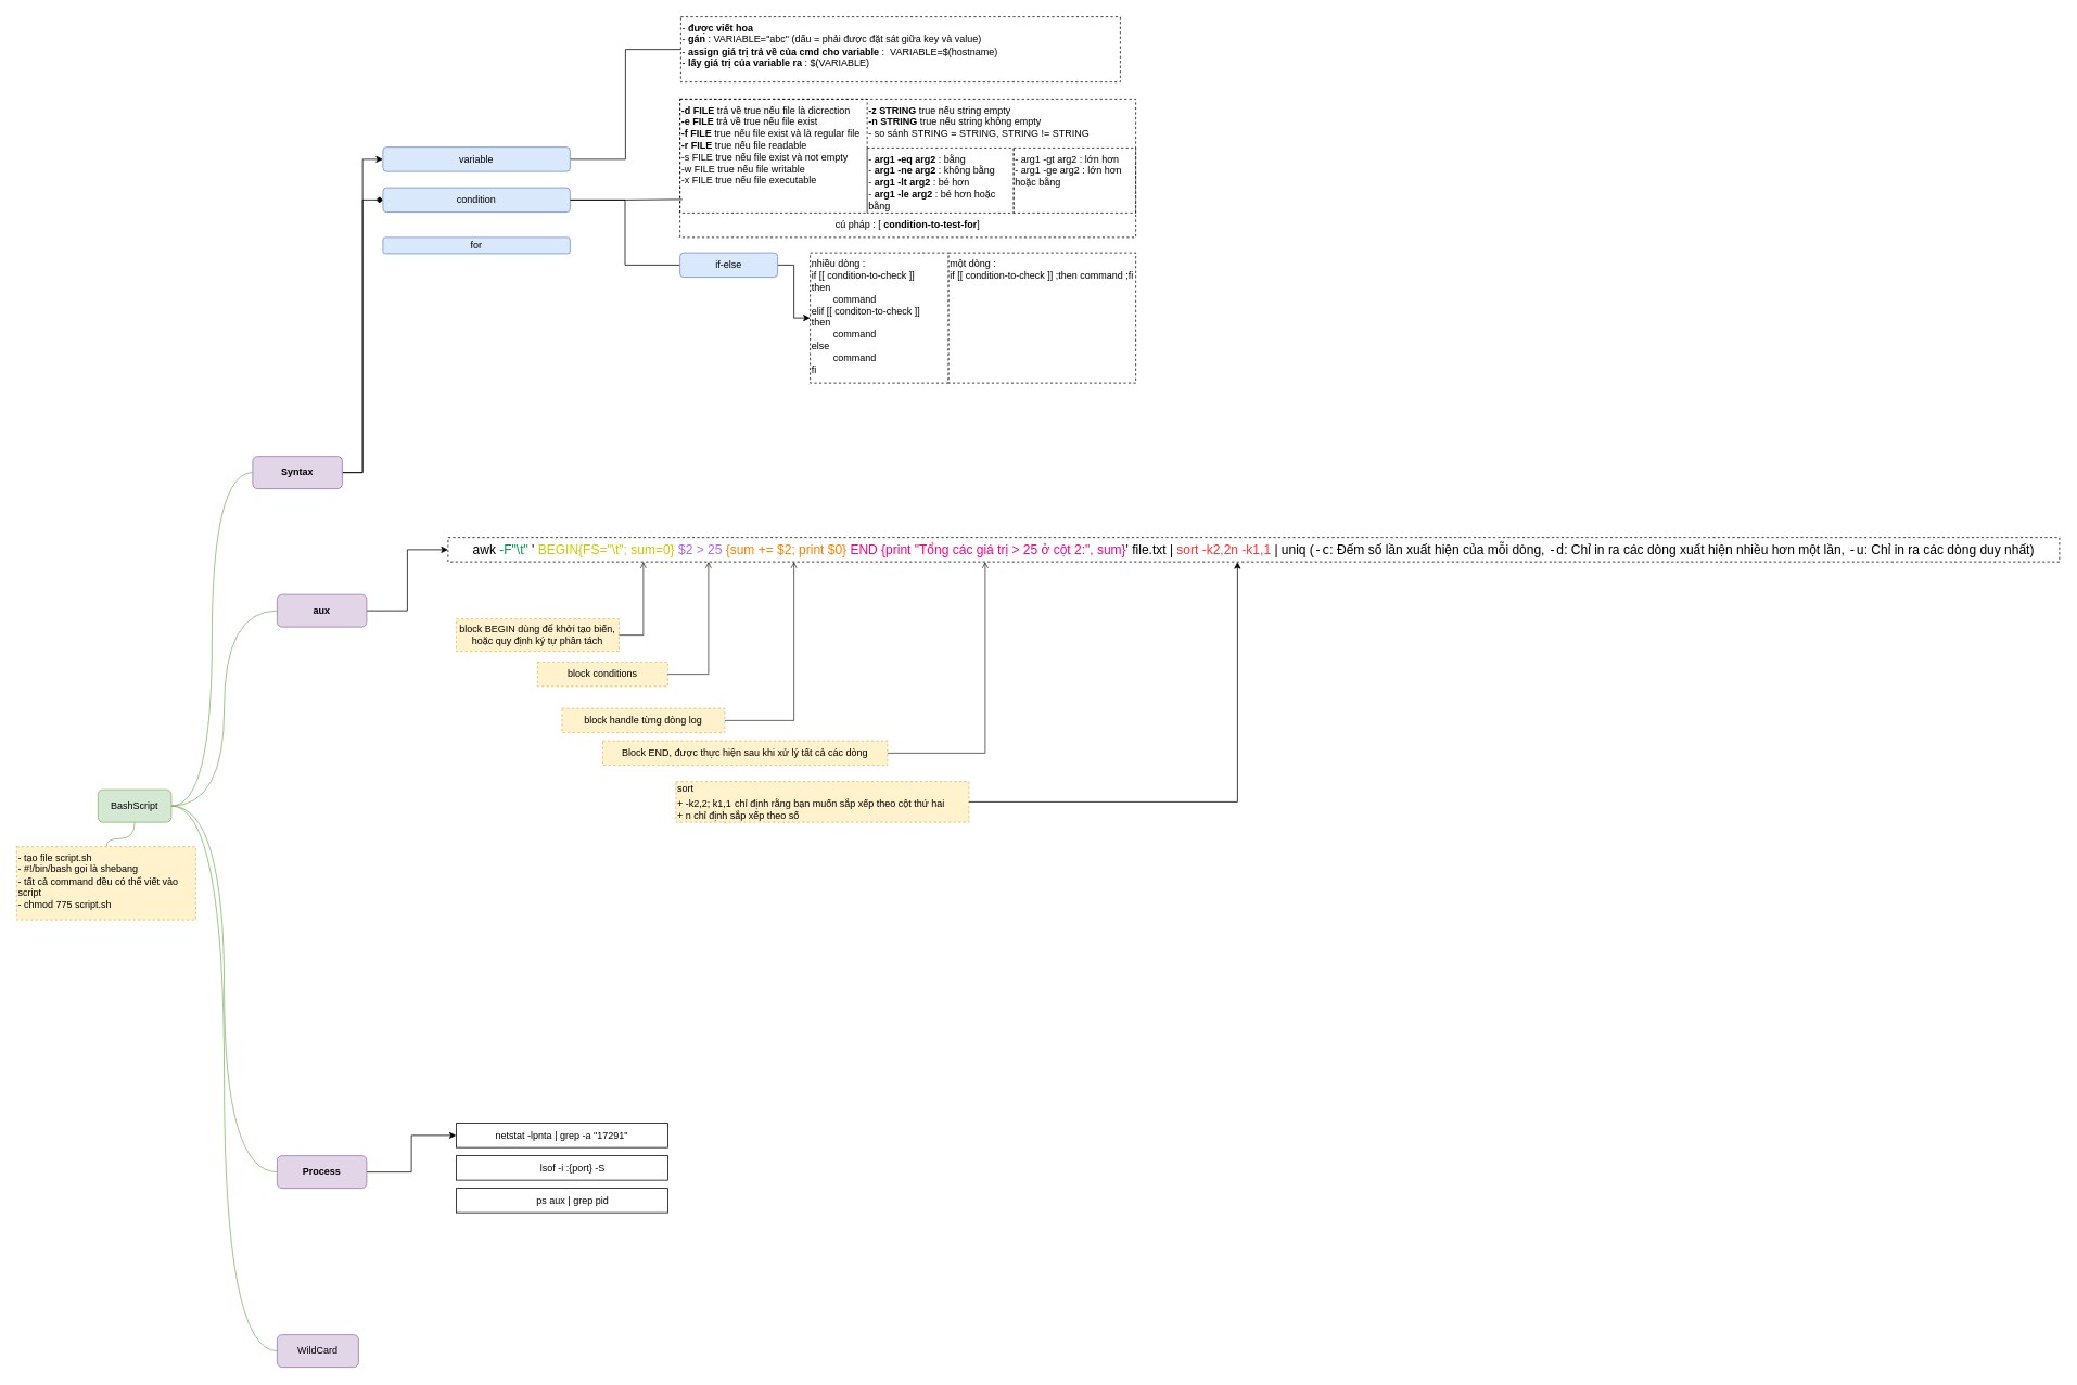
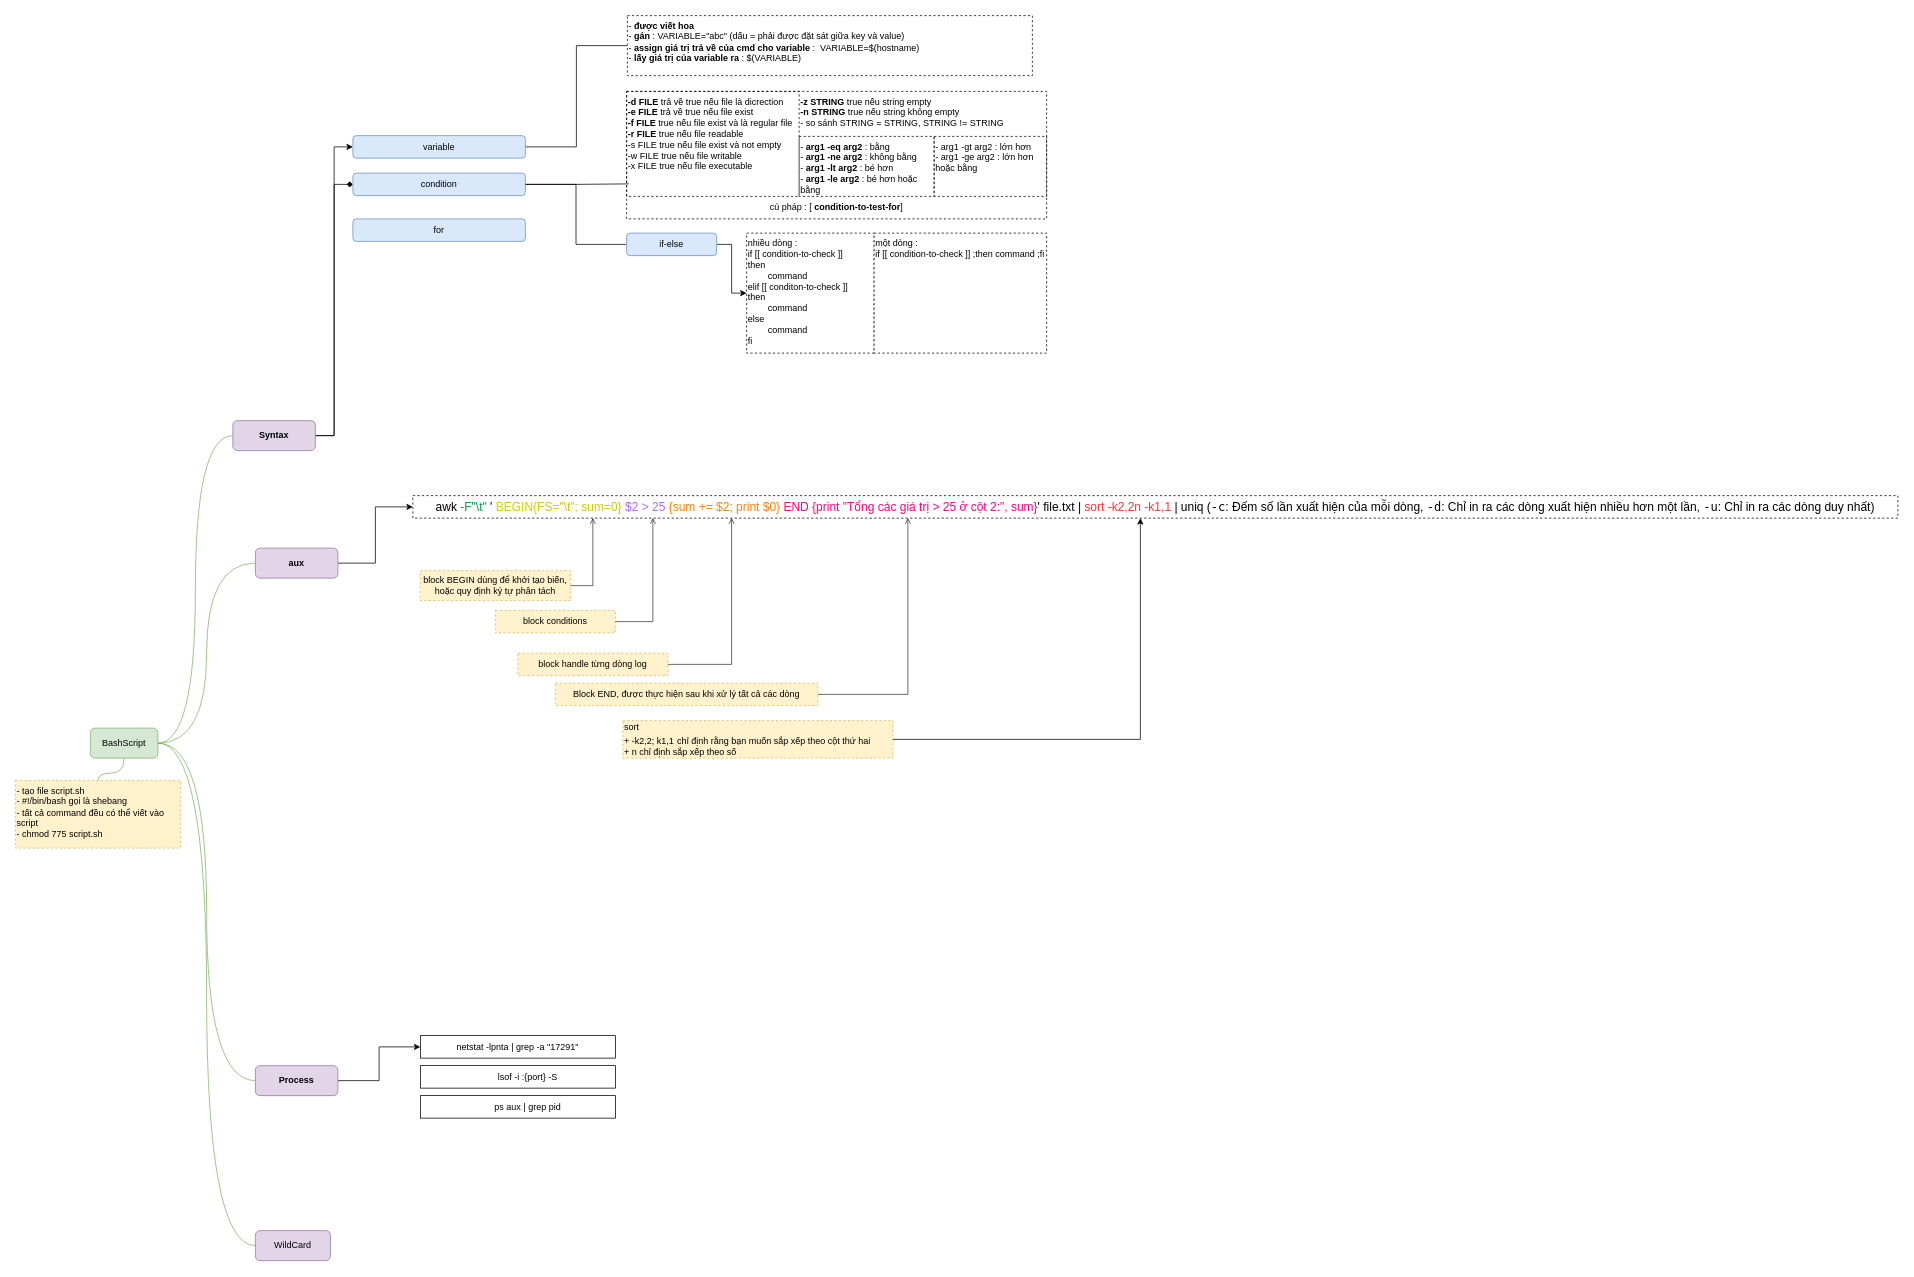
- <mxCell id="29" value="for" style="rounded=1;whiteSpace=wrap;html=1;fillColor=#dae8fc;strokeColor=#6c8ebf;" vertex="1" parent="1"><mxGeometry x="470" y="291" width="230" height="20" as="geometry" /></mxCell>
+ <mxCell id="29" value="for" style="rounded=1;whiteSpace=wrap;html=1;fillColor=#dae8fc;strokeColor=#6c8ebf;" vertex="1" parent="1"><mxGeometry x="470" y="291" width="230" height="30" as="geometry" /></mxCell>
